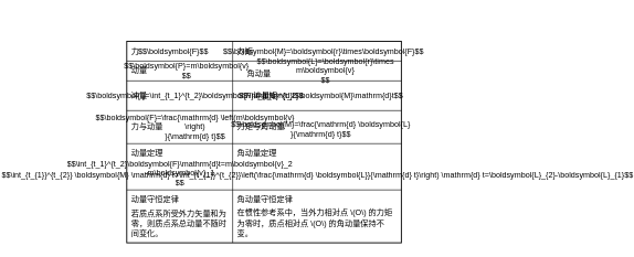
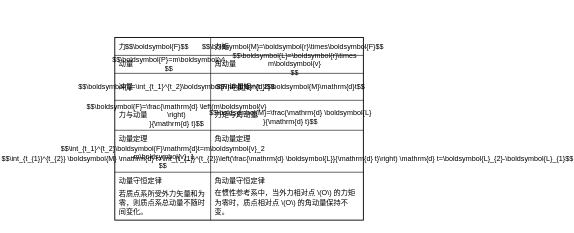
- <mxCell id="11" value="角动量" style="text;html=1;align=left;verticalAlign=middle;resizable=0;points=[];autosize=1;strokeColor=none;fillColor=none;" vertex="1" parent="1"><mxGeometry x="200" y="102" width="50" height="20" as="geometry" /></mxCell>
+ <mxCell id="11" value="角动量" style="text;html=1;align=left;verticalAlign=middle;resizable=0;points=[];autosize=1;strokeColor=none;fillColor=none;" vertex="1" parent="1"><mxGeometry x="185" y="97" width="50" height="20" as="geometry" /></mxCell>
